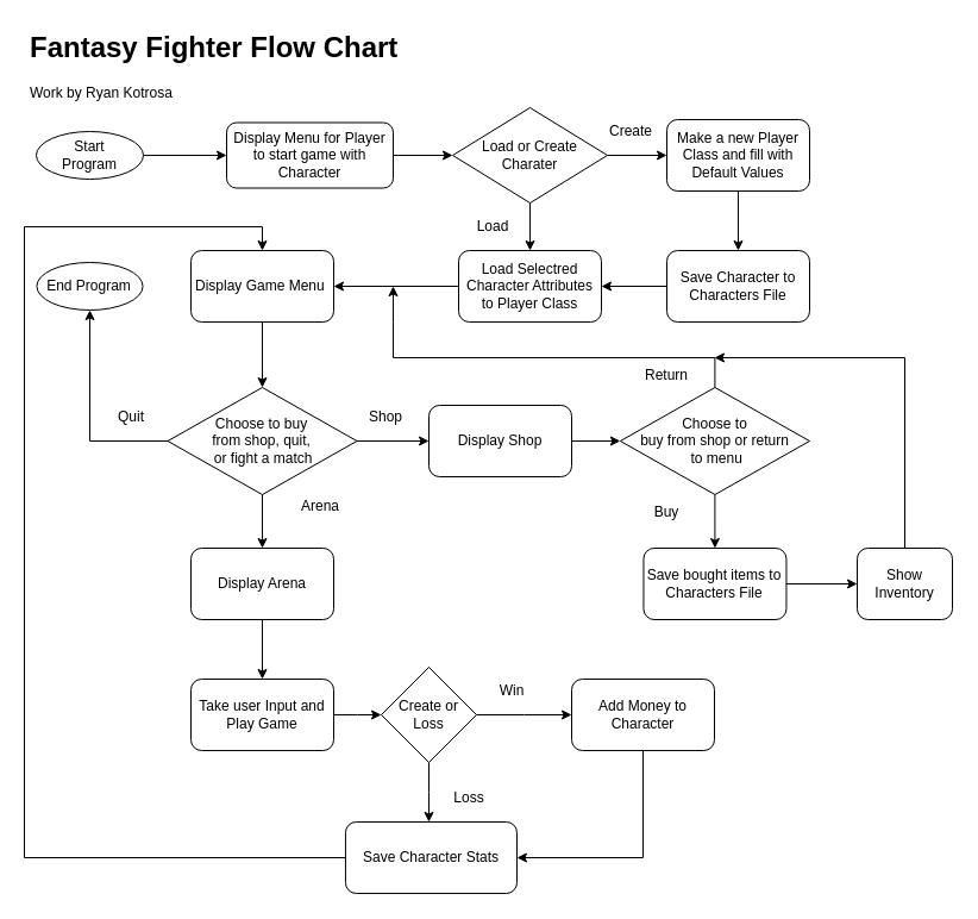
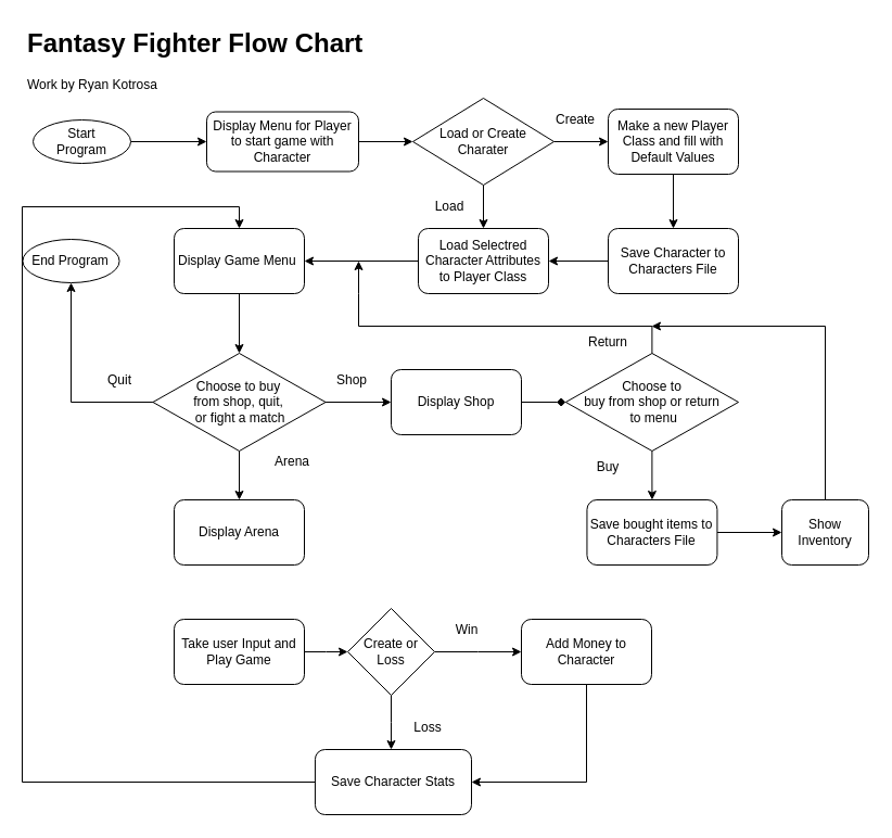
- <mxCell id="34" value="End Program" style="ellipse;whiteSpace=wrap;html=1;" vertex="1" parent="1"><mxGeometry x="30.44" y="220" width="89.12" height="40" as="geometry" /></mxCell>
+ <mxCell id="34" value="End Program" style="ellipse;whiteSpace=wrap;html=1;" vertex="1" parent="1"><mxGeometry x="20.44" y="220" width="89.12" height="40" as="geometry" /></mxCell>
- <mxCell id="23" style="edgeStyle=orthogonalEdgeStyle;rounded=0;orthogonalLoop=1;jettySize=auto;html=1;entryX=0;entryY=0.5;entryDx=0;entryDy=0;" edge="1" parent="1" source="24" target="29"><mxGeometry relative="1" as="geometry" /></mxCell>
+ <mxCell id="23" style="edgeStyle=orthogonalEdgeStyle;rounded=0;orthogonalLoop=1;jettySize=auto;html=1;entryX=0;entryY=0.5;entryDx=0;entryDy=0;endArrow=diamond;" edge="1" parent="1" source="24" target="29"><mxGeometry relative="1" as="geometry" /></mxCell>
- <mxCell id="39" style="edgeStyle=orthogonalEdgeStyle;rounded=0;orthogonalLoop=1;jettySize=auto;html=1;entryX=0.5;entryY=0;entryDx=0;entryDy=0;" edge="1" parent="1" source="40" target="42"><mxGeometry relative="1" as="geometry" /></mxCell>
